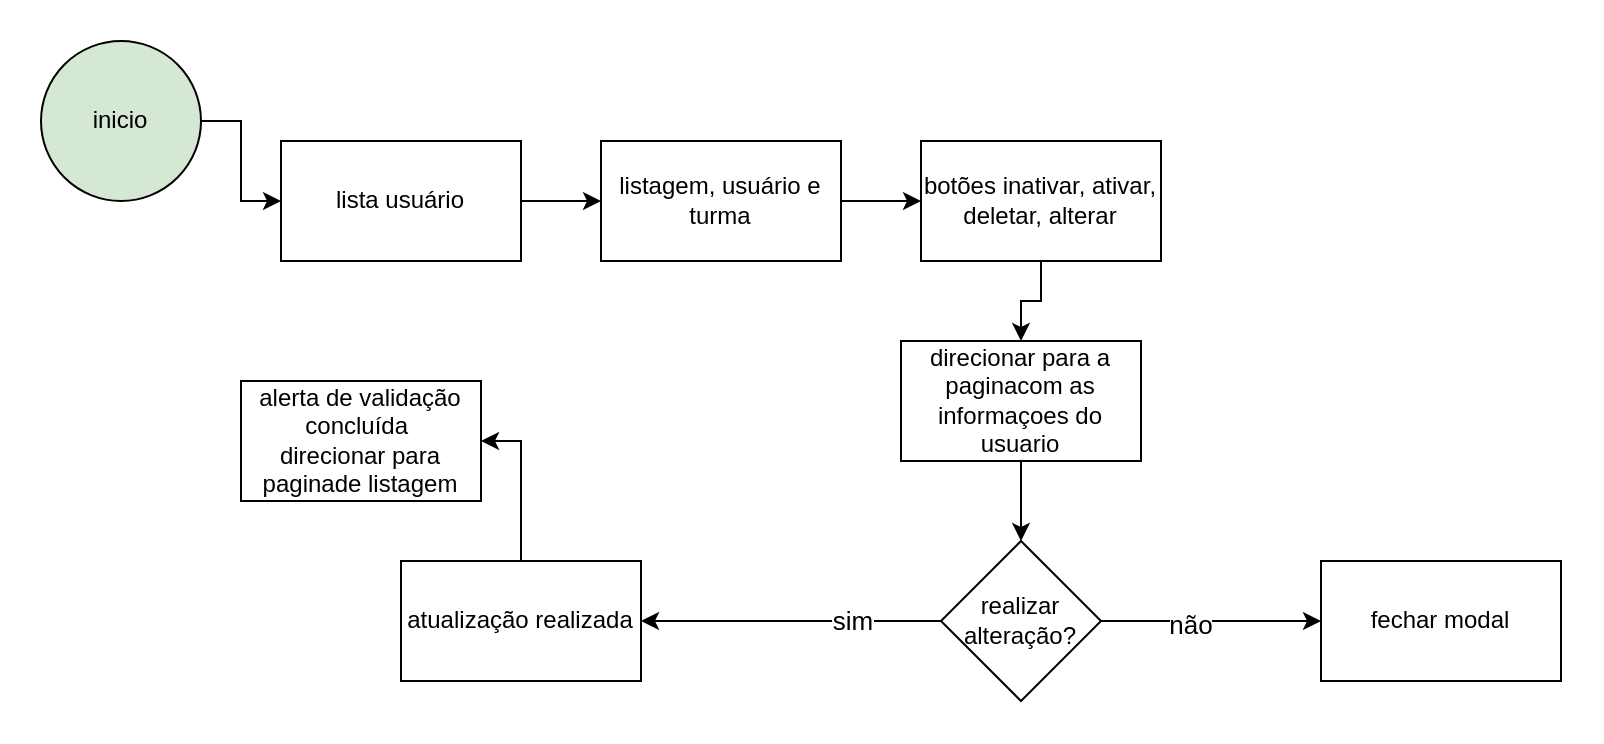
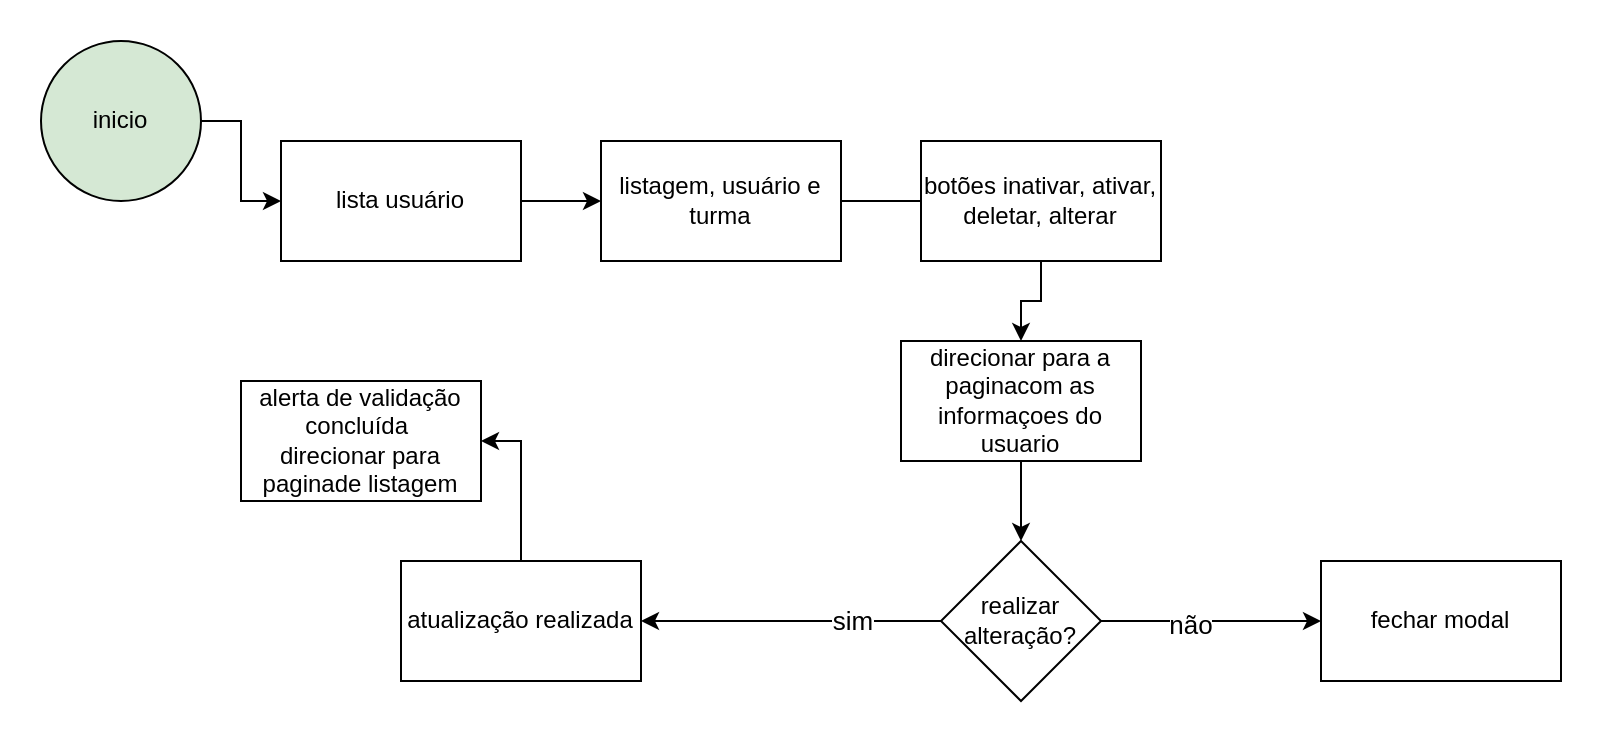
- <mxCell id="6" value="" style="edgeStyle=orthogonalEdgeStyle;rounded=0;orthogonalLoop=1;jettySize=auto;html=1;" parent="1" source="7" target="9" edge="1"><mxGeometry relative="1" as="geometry" /></mxCell>
+ <mxCell id="6" value="" style="edgeStyle=orthogonalEdgeStyle;rounded=0;orthogonalLoop=1;jettySize=auto;html=1;endArrow=none;" parent="1" source="7" target="9" edge="1"><mxGeometry relative="1" as="geometry" /></mxCell>
